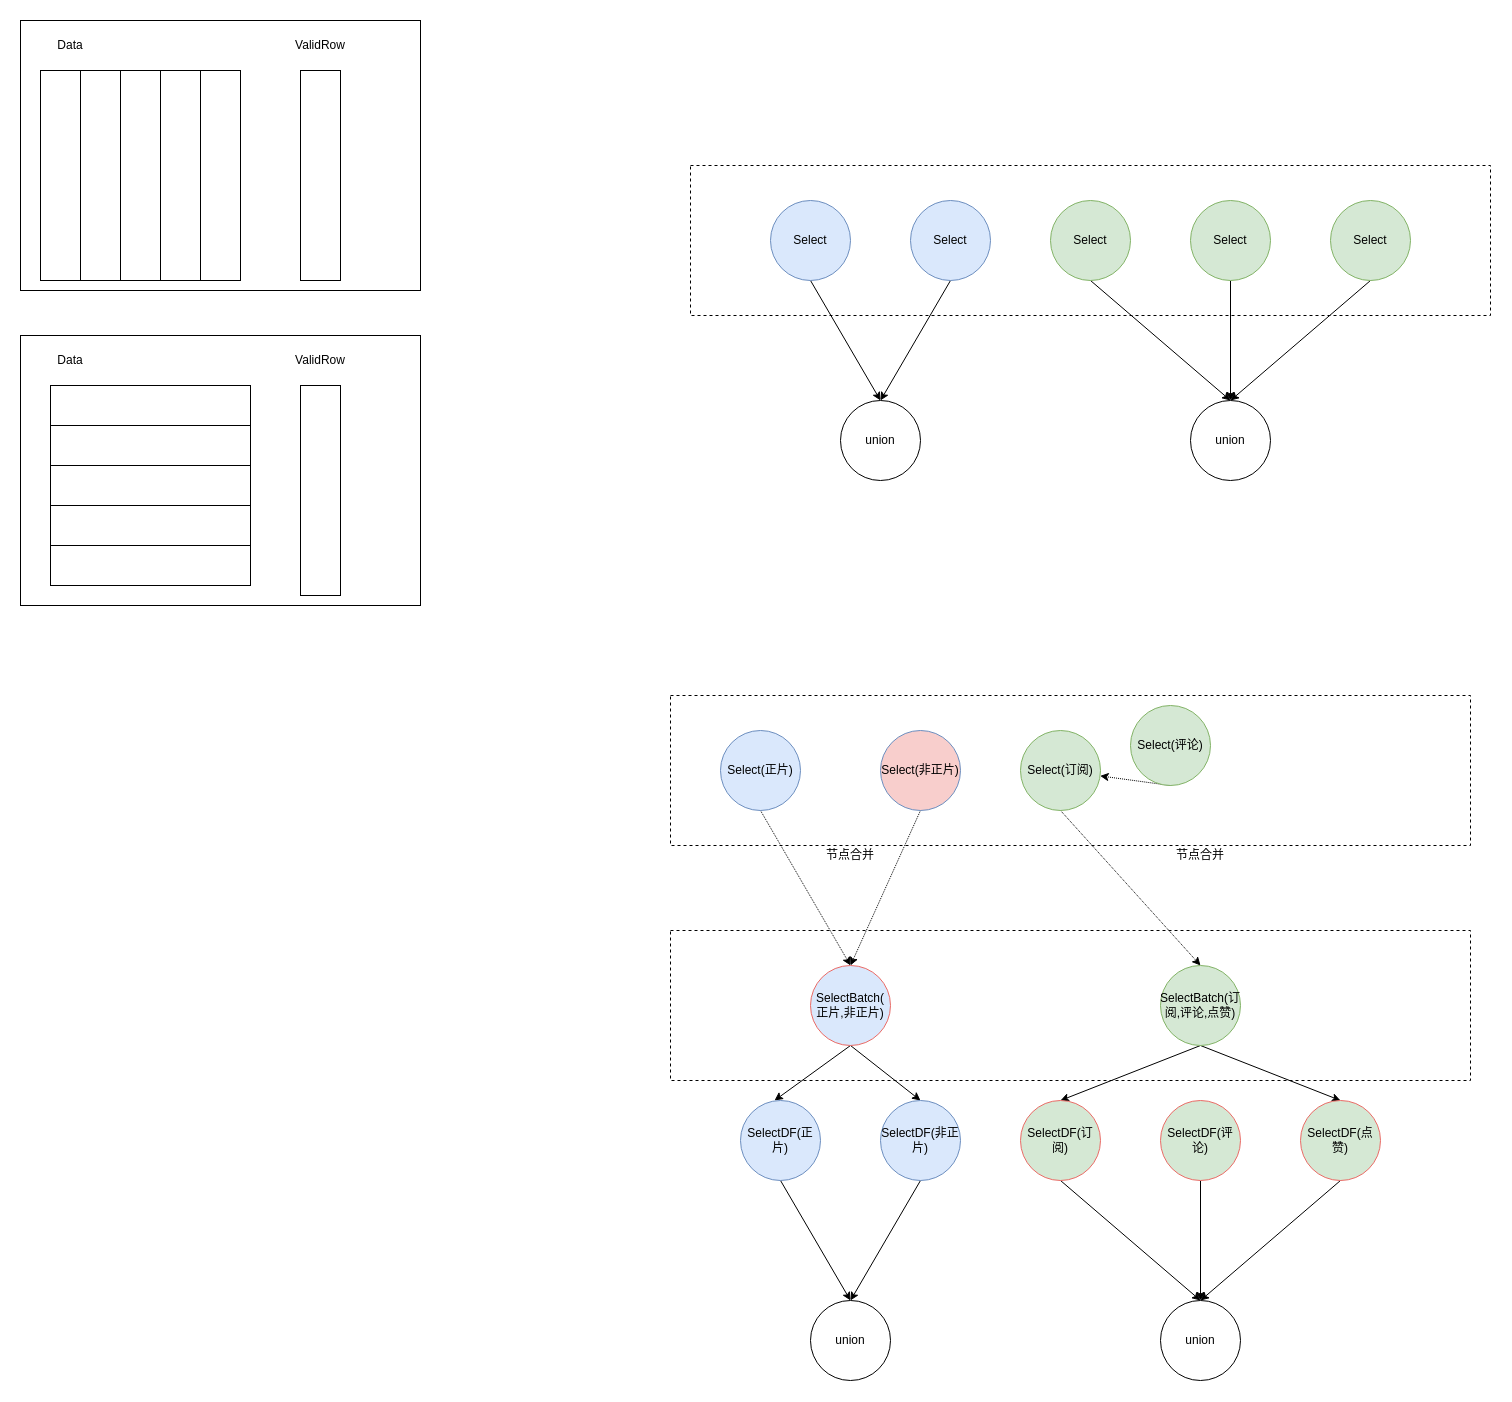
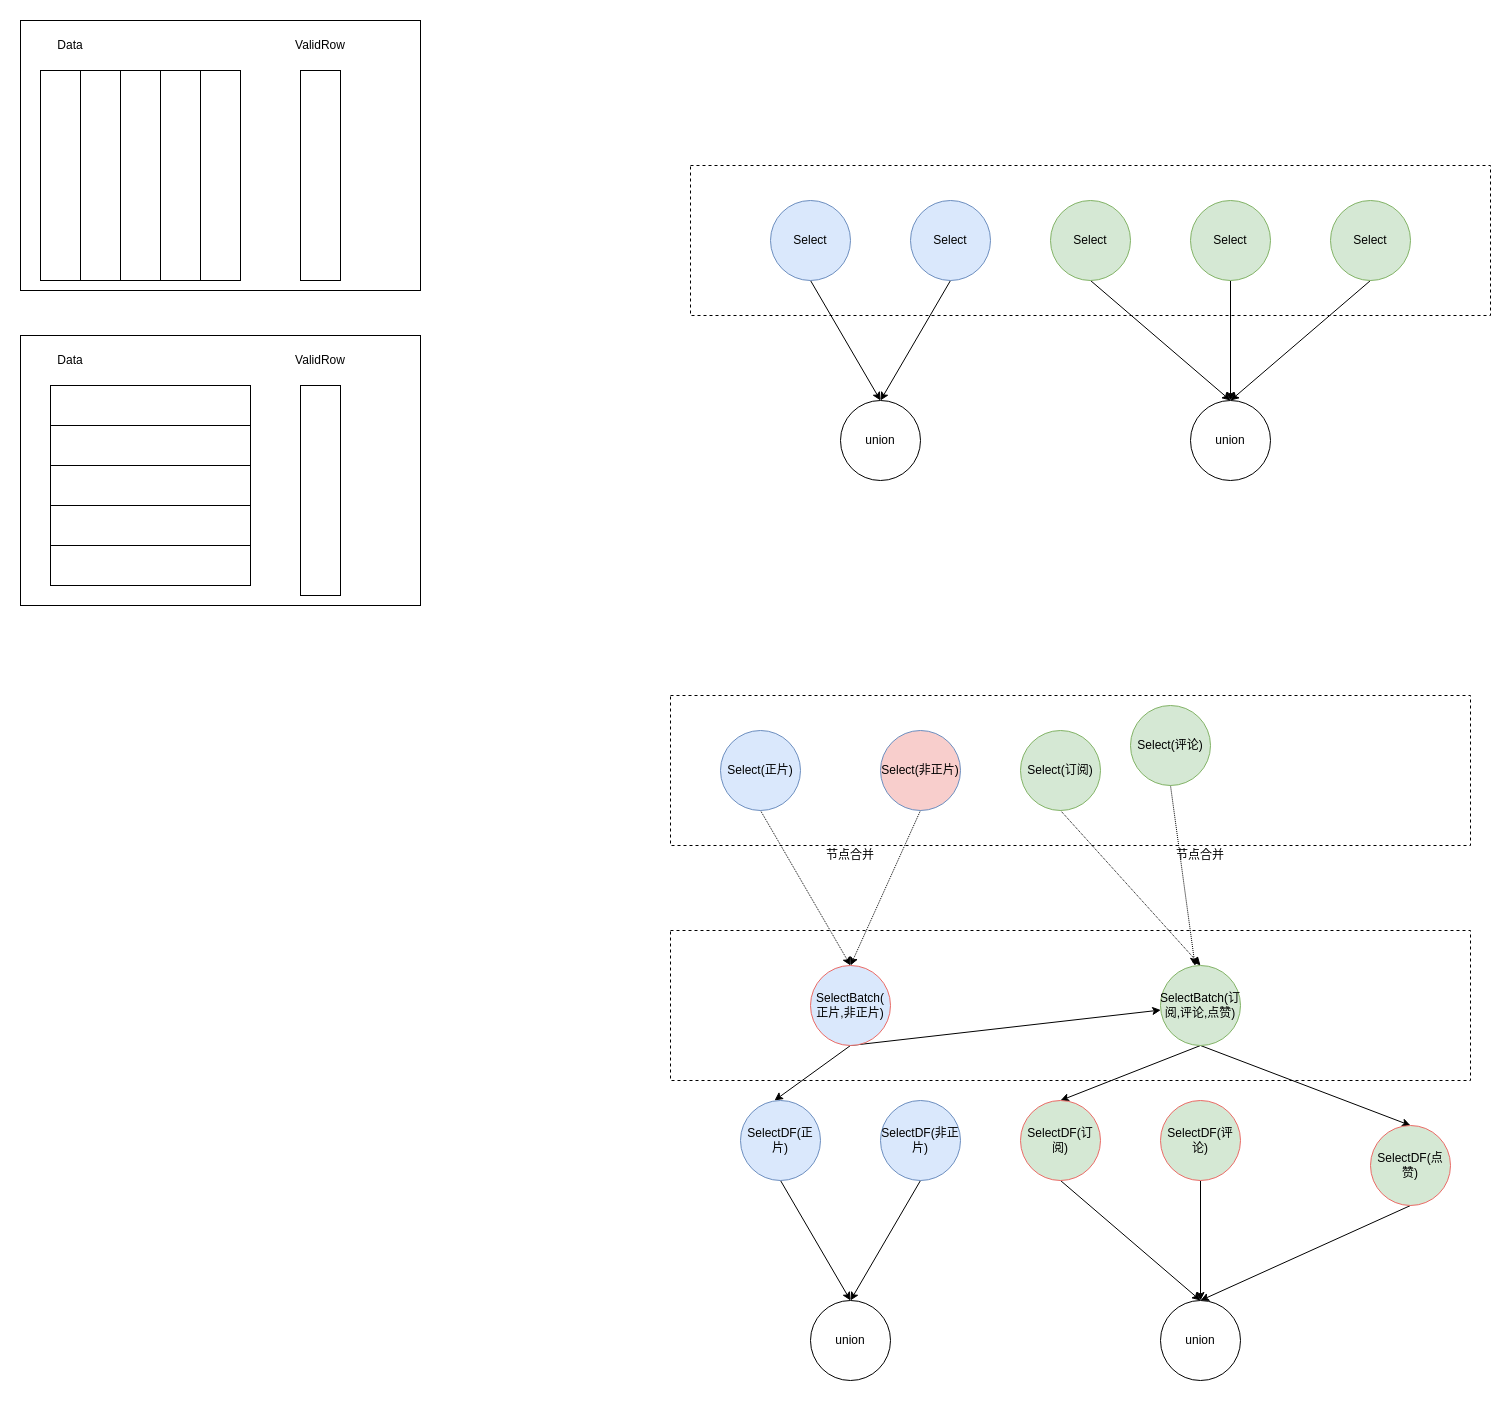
- <mxCell id="42" style="edgeStyle=none;rounded=0;orthogonalLoop=1;jettySize=auto;html=1;exitX=0.5;exitY=1;exitDx=0;exitDy=0;dashed=1;dashPattern=1 1;" parent="1" source="43" target="41" edge="1"><mxGeometry relative="1" as="geometry" /></mxCell>
+ <mxCell id="42" style="edgeStyle=none;rounded=0;orthogonalLoop=1;jettySize=auto;html=1;exitX=0.5;exitY=1;exitDx=0;exitDy=0;dashed=1;dashPattern=1 1;" parent="1" source="43" target="23" edge="1"><mxGeometry relative="1" as="geometry" /></mxCell>
- <mxCell id="19" style="edgeStyle=none;rounded=0;orthogonalLoop=1;jettySize=auto;html=1;exitX=0.5;exitY=1;exitDx=0;exitDy=0;entryX=0.5;entryY=0;entryDx=0;entryDy=0;" parent="1" source="20" target="27" edge="1"><mxGeometry relative="1" as="geometry" /></mxCell>
+ <mxCell id="19" style="edgeStyle=none;rounded=0;orthogonalLoop=1;jettySize=auto;html=1;exitX=0.5;exitY=1;exitDx=0;exitDy=0;" parent="1" source="20" target="23" edge="1"><mxGeometry relative="1" as="geometry" /></mxCell>
- <mxCell id="33" value="SelectDF(点赞)" style="ellipse;whiteSpace=wrap;html=1;aspect=fixed;fillColor=#d5e8d4;strokeColor=#EA6B66;" parent="1" vertex="1"><mxGeometry x="1300" y="1100" width="80" height="80" as="geometry" /></mxCell>
+ <mxCell id="33" value="SelectDF(点赞)" style="ellipse;whiteSpace=wrap;html=1;aspect=fixed;fillColor=#d5e8d4;strokeColor=#EA6B66;" parent="1" vertex="1"><mxGeometry x="1370" y="1125" width="80" height="80" as="geometry" /></mxCell>
